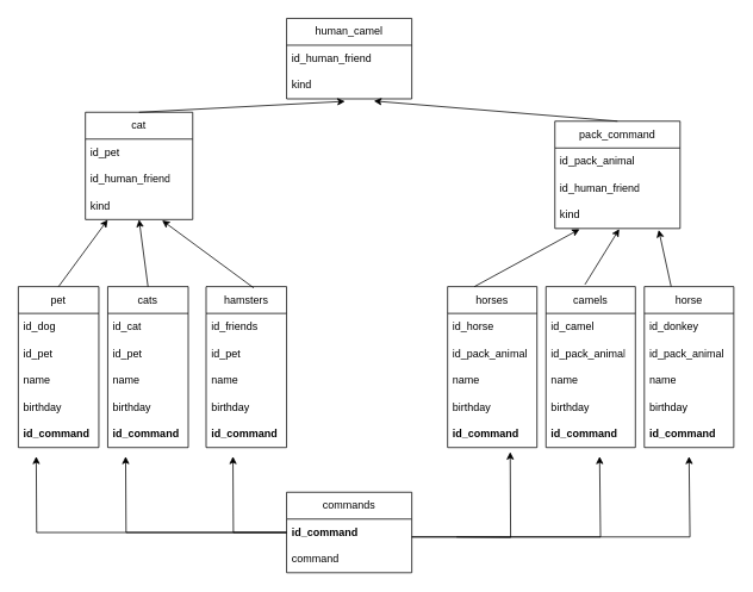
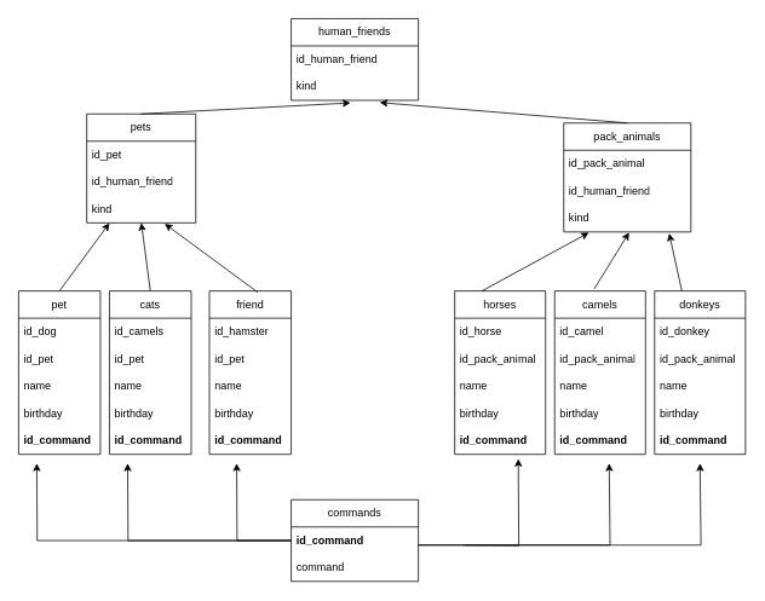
- <mxCell id="2" value="human_camel" style="swimlane;fontStyle=0;childLayout=stackLayout;horizontal=1;startSize=30;horizontalStack=0;resizeParent=1;resizeParentMax=0;resizeLast=0;collapsible=1;marginBottom=0;whiteSpace=wrap;html=1;" parent="1" vertex="1"><mxGeometry x="320" y="20" width="140" height="90" as="geometry" /></mxCell>
+ <mxCell id="2" value="human_friends" style="swimlane;fontStyle=0;childLayout=stackLayout;horizontal=1;startSize=30;horizontalStack=0;resizeParent=1;resizeParentMax=0;resizeLast=0;collapsible=1;marginBottom=0;whiteSpace=wrap;html=1;" parent="1" vertex="1"><mxGeometry x="320" y="20" width="140" height="90" as="geometry" /></mxCell>
- <mxCell id="5" value="cat" style="swimlane;fontStyle=0;childLayout=stackLayout;horizontal=1;startSize=30;horizontalStack=0;resizeParent=1;resizeParentMax=0;resizeLast=0;collapsible=1;marginBottom=0;whiteSpace=wrap;html=1;" parent="1" vertex="1"><mxGeometry x="95" y="125" width="120" height="120" as="geometry" /></mxCell>
+ <mxCell id="5" value="pets" style="swimlane;fontStyle=0;childLayout=stackLayout;horizontal=1;startSize=30;horizontalStack=0;resizeParent=1;resizeParentMax=0;resizeLast=0;collapsible=1;marginBottom=0;whiteSpace=wrap;html=1;" parent="1" vertex="1"><mxGeometry x="95" y="125" width="120" height="120" as="geometry" /></mxCell>
- <mxCell id="9" value="pack_command" style="swimlane;fontStyle=0;childLayout=stackLayout;horizontal=1;startSize=30;horizontalStack=0;resizeParent=1;resizeParentMax=0;resizeLast=0;collapsible=1;marginBottom=0;whiteSpace=wrap;html=1;" parent="1" vertex="1"><mxGeometry x="620" y="135" width="140" height="120" as="geometry" /></mxCell>
+ <mxCell id="9" value="pack_animals" style="swimlane;fontStyle=0;childLayout=stackLayout;horizontal=1;startSize=30;horizontalStack=0;resizeParent=1;resizeParentMax=0;resizeLast=0;collapsible=1;marginBottom=0;whiteSpace=wrap;html=1;" parent="1" vertex="1"><mxGeometry x="620" y="135" width="140" height="120" as="geometry" /></mxCell>
- <mxCell id="27" value="hamsters" style="swimlane;fontStyle=0;childLayout=stackLayout;horizontal=1;startSize=30;horizontalStack=0;resizeParent=1;resizeParentMax=0;resizeLast=0;collapsible=1;marginBottom=0;whiteSpace=wrap;html=1;" parent="1" vertex="1"><mxGeometry x="230" y="320" width="90" height="180" as="geometry" /></mxCell>
+ <mxCell id="27" value="friend" style="swimlane;fontStyle=0;childLayout=stackLayout;horizontal=1;startSize=30;horizontalStack=0;resizeParent=1;resizeParentMax=0;resizeLast=0;collapsible=1;marginBottom=0;whiteSpace=wrap;html=1;" parent="1" vertex="1"><mxGeometry x="230" y="320" width="90" height="180" as="geometry" /></mxCell>
- <mxCell id="48" value="horse" style="swimlane;fontStyle=0;childLayout=stackLayout;horizontal=1;startSize=30;horizontalStack=0;resizeParent=1;resizeParentMax=0;resizeLast=0;collapsible=1;marginBottom=0;whiteSpace=wrap;html=1;" parent="1" vertex="1"><mxGeometry x="720" y="320" width="100" height="180" as="geometry" /></mxCell>
+ <mxCell id="48" value="donkeys" style="swimlane;fontStyle=0;childLayout=stackLayout;horizontal=1;startSize=30;horizontalStack=0;resizeParent=1;resizeParentMax=0;resizeLast=0;collapsible=1;marginBottom=0;whiteSpace=wrap;html=1;" parent="1" vertex="1"><mxGeometry x="720" y="320" width="100" height="180" as="geometry" /></mxCell>
- <mxCell id="16" value="id_cat" style="text;strokeColor=none;fillColor=none;align=left;verticalAlign=middle;spacingLeft=4;spacingRight=4;overflow=hidden;points=[[0,0.5],[1,0.5]];portConstraint=eastwest;rotatable=0;whiteSpace=wrap;html=1;" parent="15" vertex="1"><mxGeometry y="30" width="90" height="30" as="geometry" /></mxCell>
+ <mxCell id="16" value="id_camels" style="text;strokeColor=none;fillColor=none;align=left;verticalAlign=middle;spacingLeft=4;spacingRight=4;overflow=hidden;points=[[0,0.5],[1,0.5]];portConstraint=eastwest;rotatable=0;whiteSpace=wrap;html=1;" parent="15" vertex="1"><mxGeometry y="30" width="90" height="30" as="geometry" /></mxCell>
- <mxCell id="28" value="id_friends" style="text;strokeColor=none;fillColor=none;align=left;verticalAlign=middle;spacingLeft=4;spacingRight=4;overflow=hidden;points=[[0,0.5],[1,0.5]];portConstraint=eastwest;rotatable=0;whiteSpace=wrap;html=1;" parent="27" vertex="1"><mxGeometry y="30" width="90" height="30" as="geometry" /></mxCell>
+ <mxCell id="28" value="id_hamster" style="text;strokeColor=none;fillColor=none;align=left;verticalAlign=middle;spacingLeft=4;spacingRight=4;overflow=hidden;points=[[0,0.5],[1,0.5]];portConstraint=eastwest;rotatable=0;whiteSpace=wrap;html=1;" parent="27" vertex="1"><mxGeometry y="30" width="90" height="30" as="geometry" /></mxCell>
